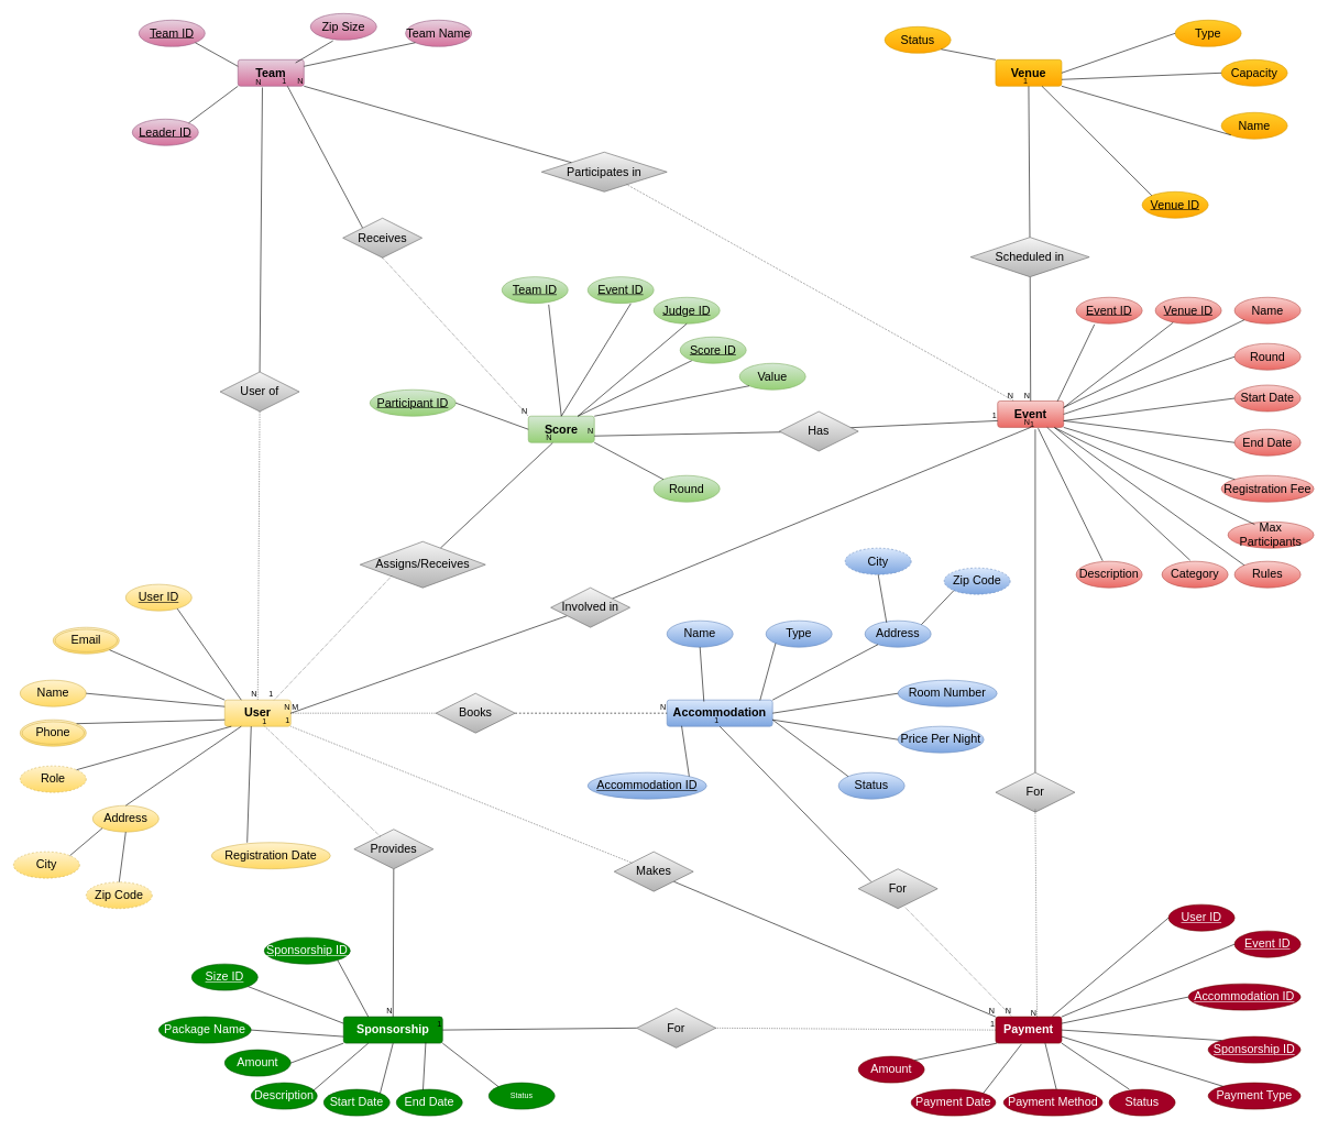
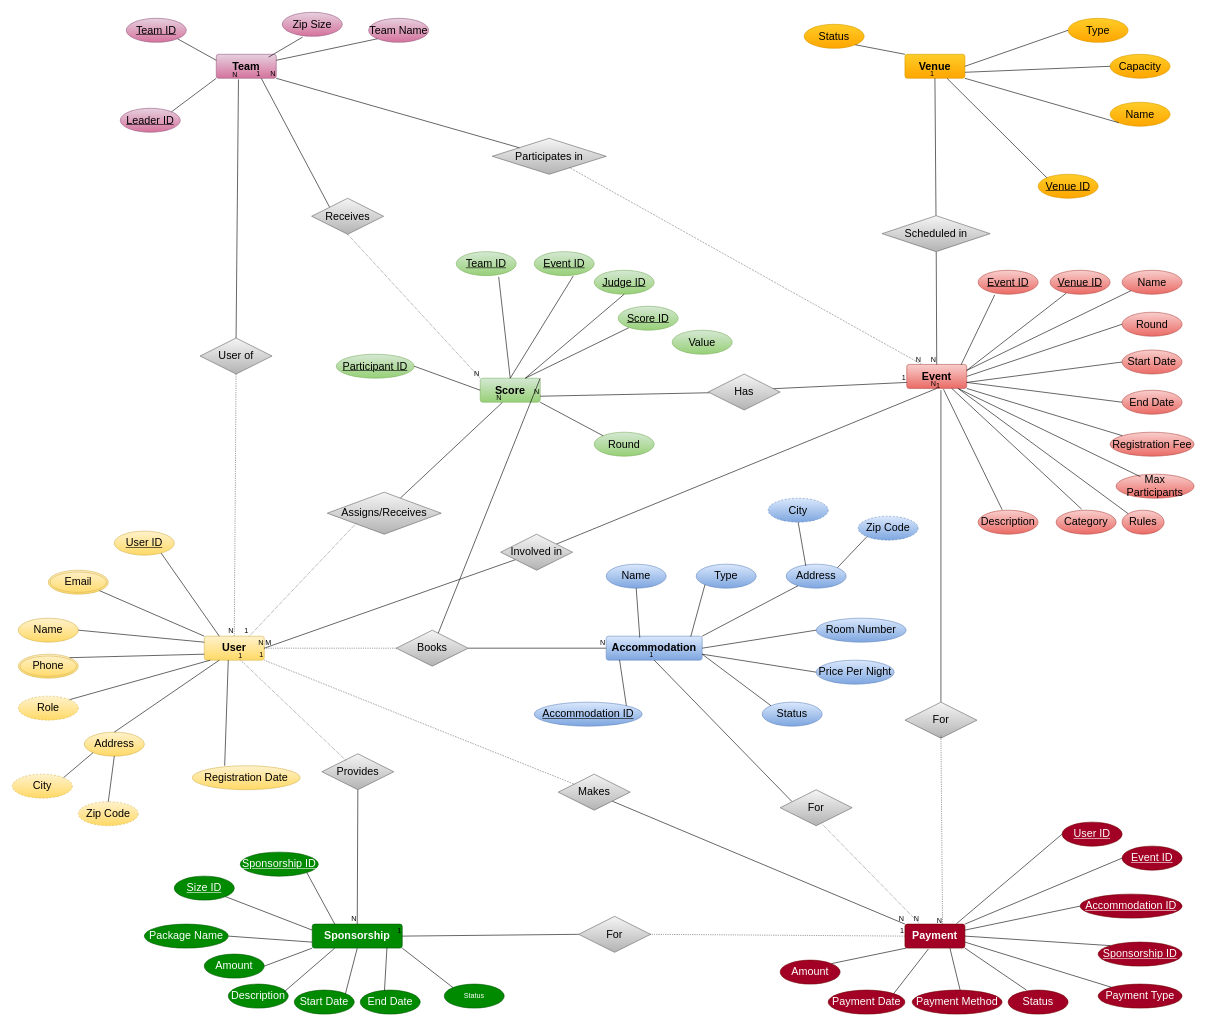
- <mxCell id="122" value="" style="endArrow=none;html=1;rounded=0;entryX=0;entryY=1;entryDx=0;entryDy=0;exitX=1;exitY=0;exitDx=0;exitDy=0;" parent="1" source="4" target="116" edge="1"><mxGeometry relative="1" as="geometry"><mxPoint x="850" y="760" as="sourcePoint" /><mxPoint x="974" y="799" as="targetPoint" /></mxGeometry></mxCell>
+ <mxCell id="122" value="" style="endArrow=none;html=1;rounded=0;exitX=1;exitY=0;exitDx=0;exitDy=0;" parent="1" source="4" target="38" edge="1"><mxGeometry relative="1" as="geometry"><mxPoint x="850" y="760" as="sourcePoint" /><mxPoint x="974" y="799" as="targetPoint" /></mxGeometry></mxCell>
- <mxCell id="168" value="&lt;font style=&quot;font-size: 18px;&quot;&gt;Rules&lt;/font&gt;" style="ellipse;whiteSpace=wrap;html=1;align=center;fillColor=#f8cecc;gradientColor=#ea6b66;strokeColor=#b85450;" parent="1" vertex="1"><mxGeometry x="1870" y="850" width="100" height="40" as="geometry" /></mxCell>
+ <mxCell id="168" value="&lt;font style=&quot;font-size: 18px;&quot;&gt;Rules&lt;/font&gt;" style="ellipse;whiteSpace=wrap;html=1;align=center;fillColor=#f8cecc;gradientColor=#ea6b66;strokeColor=#b85450;" parent="1" vertex="1"><mxGeometry x="1870" y="850" width="70" height="40" as="geometry" /></mxCell>
- <mxCell id="36" value="" style="endArrow=none;html=1;rounded=0;entryX=0;entryY=0.5;entryDx=0;entryDy=0;dashed=1;" parent="1" source="38" target="9" edge="1"><mxGeometry relative="1" as="geometry"><mxPoint x="714" y="1081" as="sourcePoint" /><mxPoint x="924" y="1110" as="targetPoint" /></mxGeometry></mxCell>
+ <mxCell id="36" value="" style="endArrow=none;html=1;rounded=0;entryX=0;entryY=0.5;entryDx=0;entryDy=0;" parent="1" source="38" target="9" edge="1"><mxGeometry relative="1" as="geometry"><mxPoint x="714" y="1081" as="sourcePoint" /><mxPoint x="924" y="1110" as="targetPoint" /></mxGeometry></mxCell>
